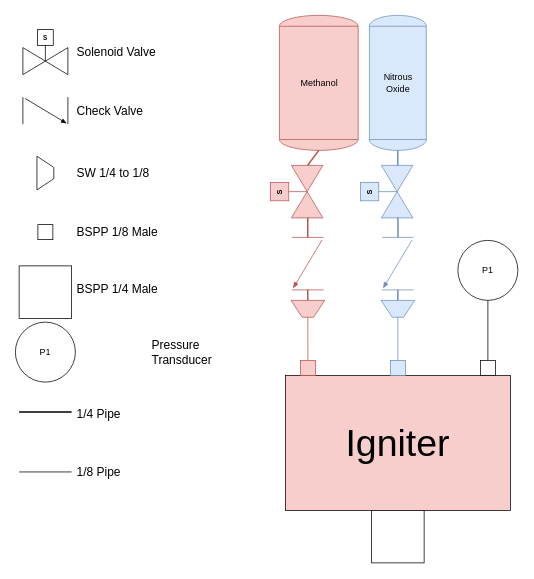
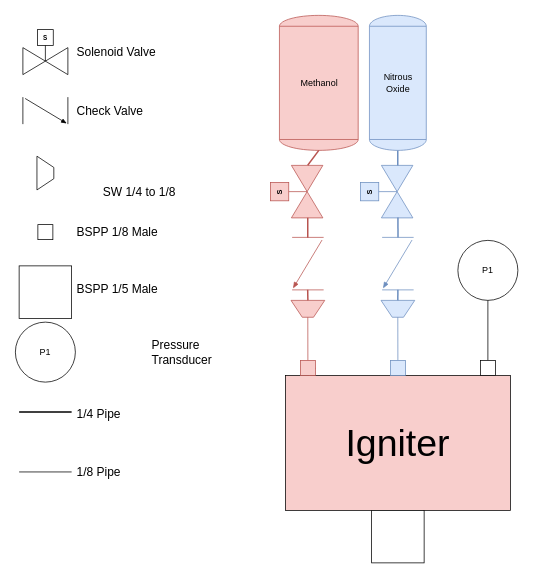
- <mxCell id="35" value="SW 1/4 to 1/8" style="text;html=1;align=left;verticalAlign=middle;resizable=0;points=[];autosize=1;strokeColor=none;fillColor=none;fontSize=16;" parent="1" vertex="1"><mxGeometry x="100" y="215.25" width="120" height="30" as="geometry" /></mxCell>
+ <mxCell id="35" value="SW 1/4 to 1/8" style="text;html=1;align=left;verticalAlign=middle;resizable=0;points=[];autosize=1;strokeColor=none;fillColor=none;fontSize=16;" parent="1" vertex="1"><mxGeometry x="135" y="240.25" width="120" height="30" as="geometry" /></mxCell>
- <mxCell id="37" value="BSPP 1/4 Male" style="text;html=1;align=left;verticalAlign=middle;resizable=0;points=[];autosize=1;strokeColor=none;fillColor=none;fontSize=16;" parent="1" vertex="1"><mxGeometry x="100" y="370" width="130" height="30" as="geometry" /></mxCell>
+ <mxCell id="37" value="BSPP 1/5 Male" style="text;html=1;align=left;verticalAlign=middle;resizable=0;points=[];autosize=1;strokeColor=none;fillColor=none;fontSize=16;" parent="1" vertex="1"><mxGeometry x="100" y="370" width="130" height="30" as="geometry" /></mxCell>
